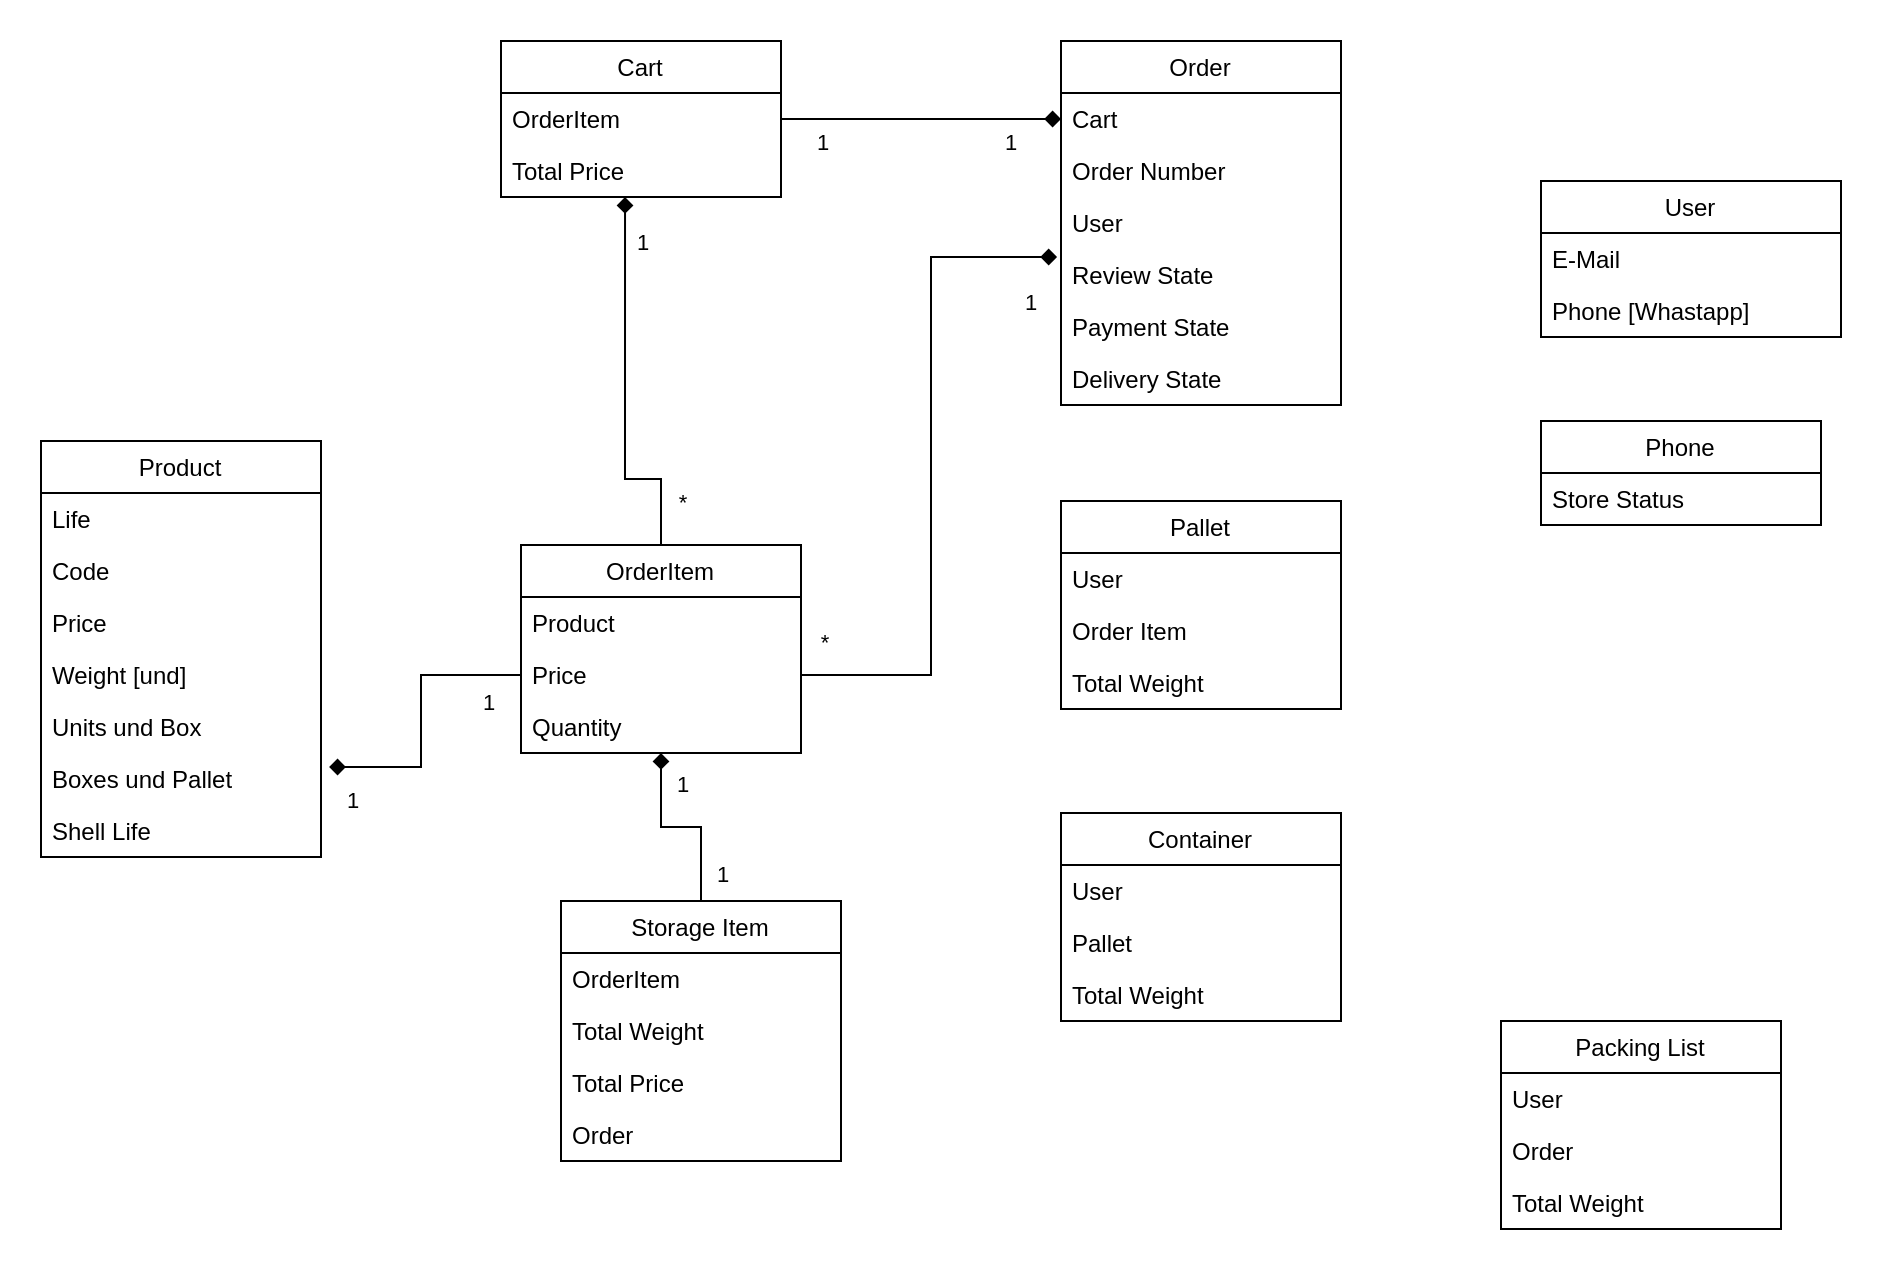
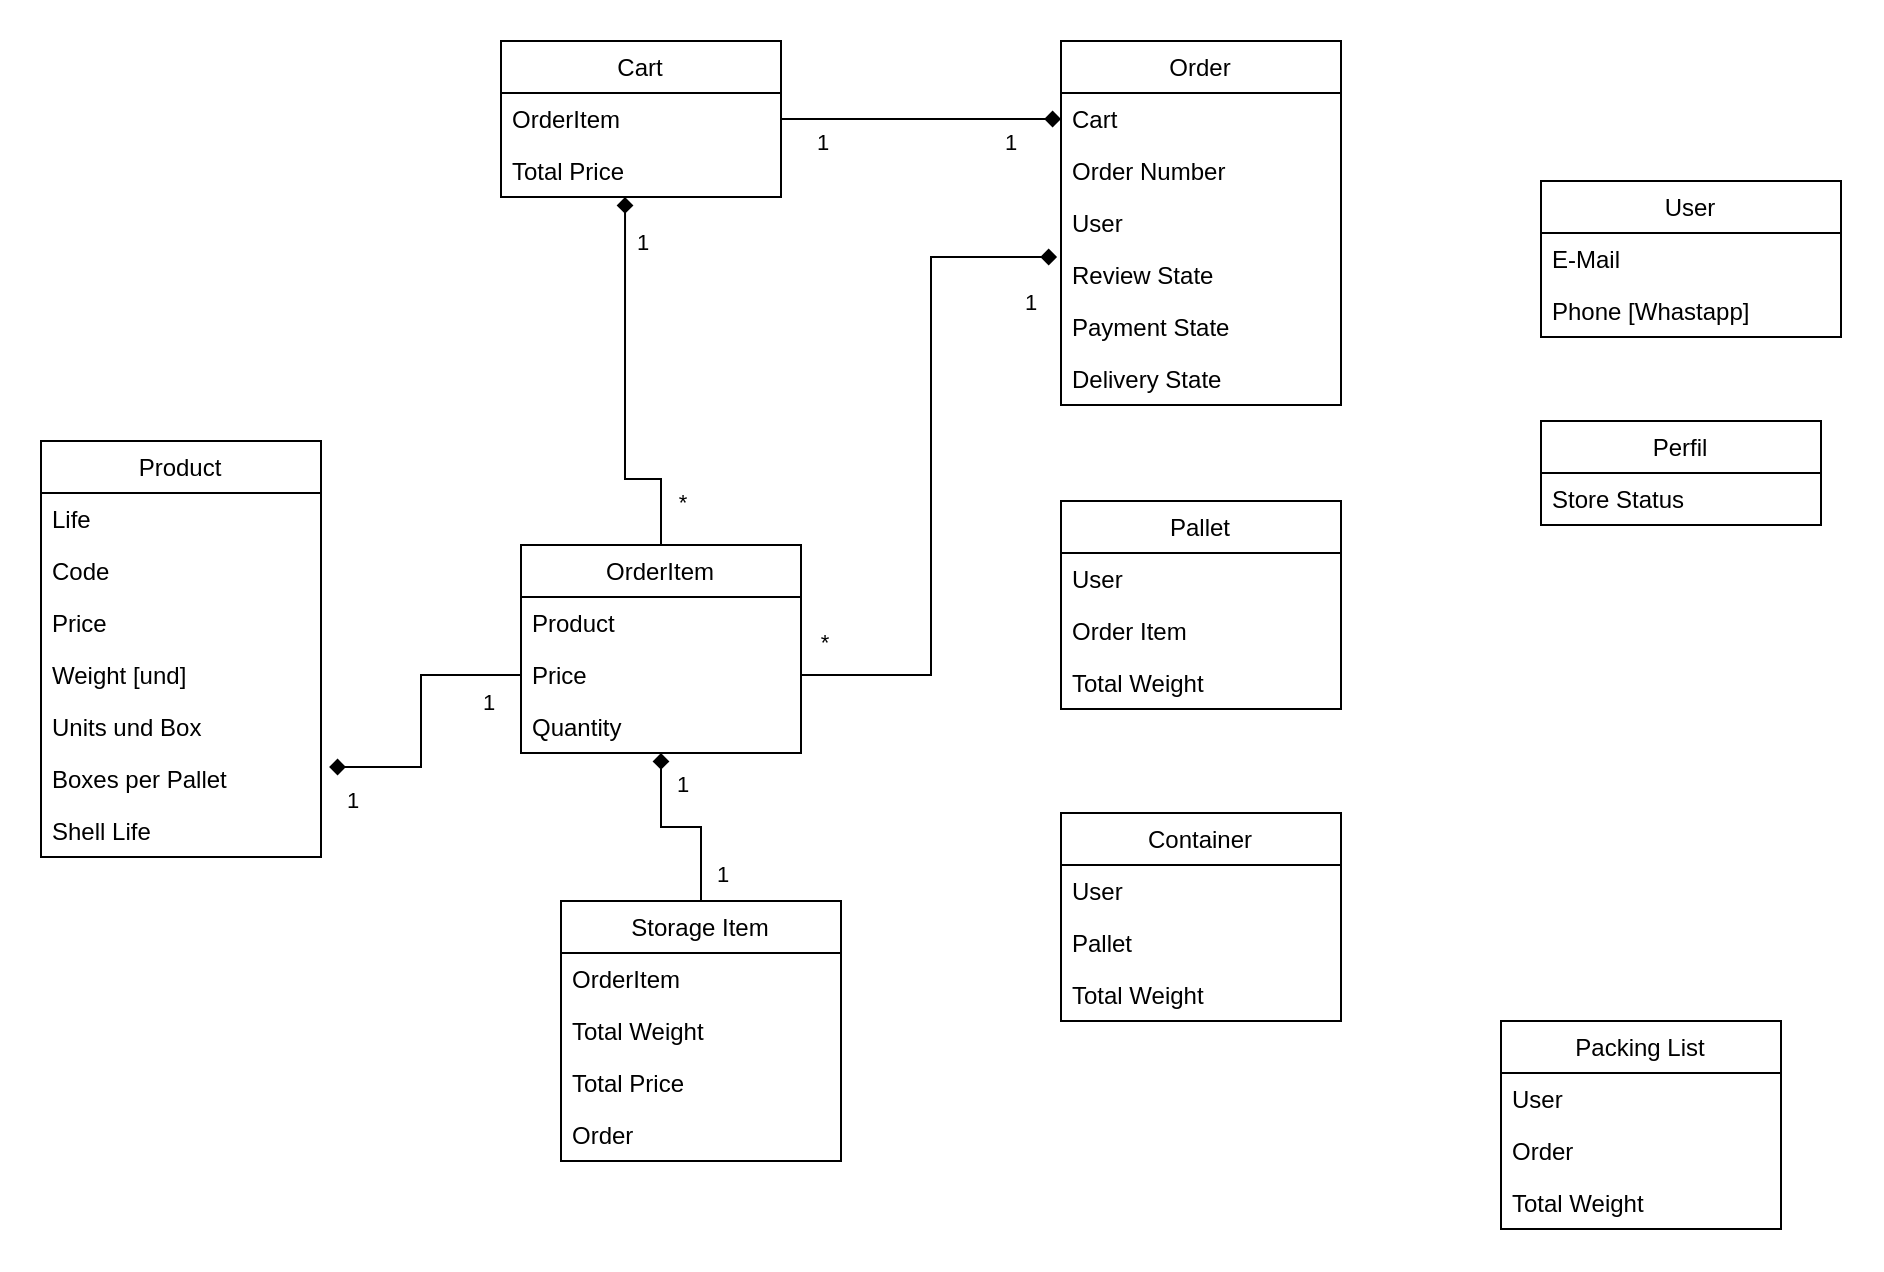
- <mxCell id="29" value="Phone" style="swimlane;fontStyle=0;childLayout=stackLayout;horizontal=1;startSize=26;fillColor=none;horizontalStack=0;resizeParent=1;resizeParentMax=0;resizeLast=0;collapsible=1;marginBottom=0;" parent="1" vertex="1"><mxGeometry x="770" y="210" width="140" height="52" as="geometry" /></mxCell>
+ <mxCell id="29" value="Perfil" style="swimlane;fontStyle=0;childLayout=stackLayout;horizontal=1;startSize=26;fillColor=none;horizontalStack=0;resizeParent=1;resizeParentMax=0;resizeLast=0;collapsible=1;marginBottom=0;" parent="1" vertex="1"><mxGeometry x="770" y="210" width="140" height="52" as="geometry" /></mxCell>
- <mxCell id="8" value="Boxes und Pallet" style="text;strokeColor=none;fillColor=none;align=left;verticalAlign=top;spacingLeft=4;spacingRight=4;overflow=hidden;rotatable=0;points=[[0,0.5],[1,0.5]];portConstraint=eastwest;" parent="2" vertex="1"><mxGeometry y="156" width="140" height="26" as="geometry" /></mxCell>
+ <mxCell id="8" value="Boxes per Pallet" style="text;strokeColor=none;fillColor=none;align=left;verticalAlign=top;spacingLeft=4;spacingRight=4;overflow=hidden;rotatable=0;points=[[0,0.5],[1,0.5]];portConstraint=eastwest;" parent="2" vertex="1"><mxGeometry y="156" width="140" height="26" as="geometry" /></mxCell>
